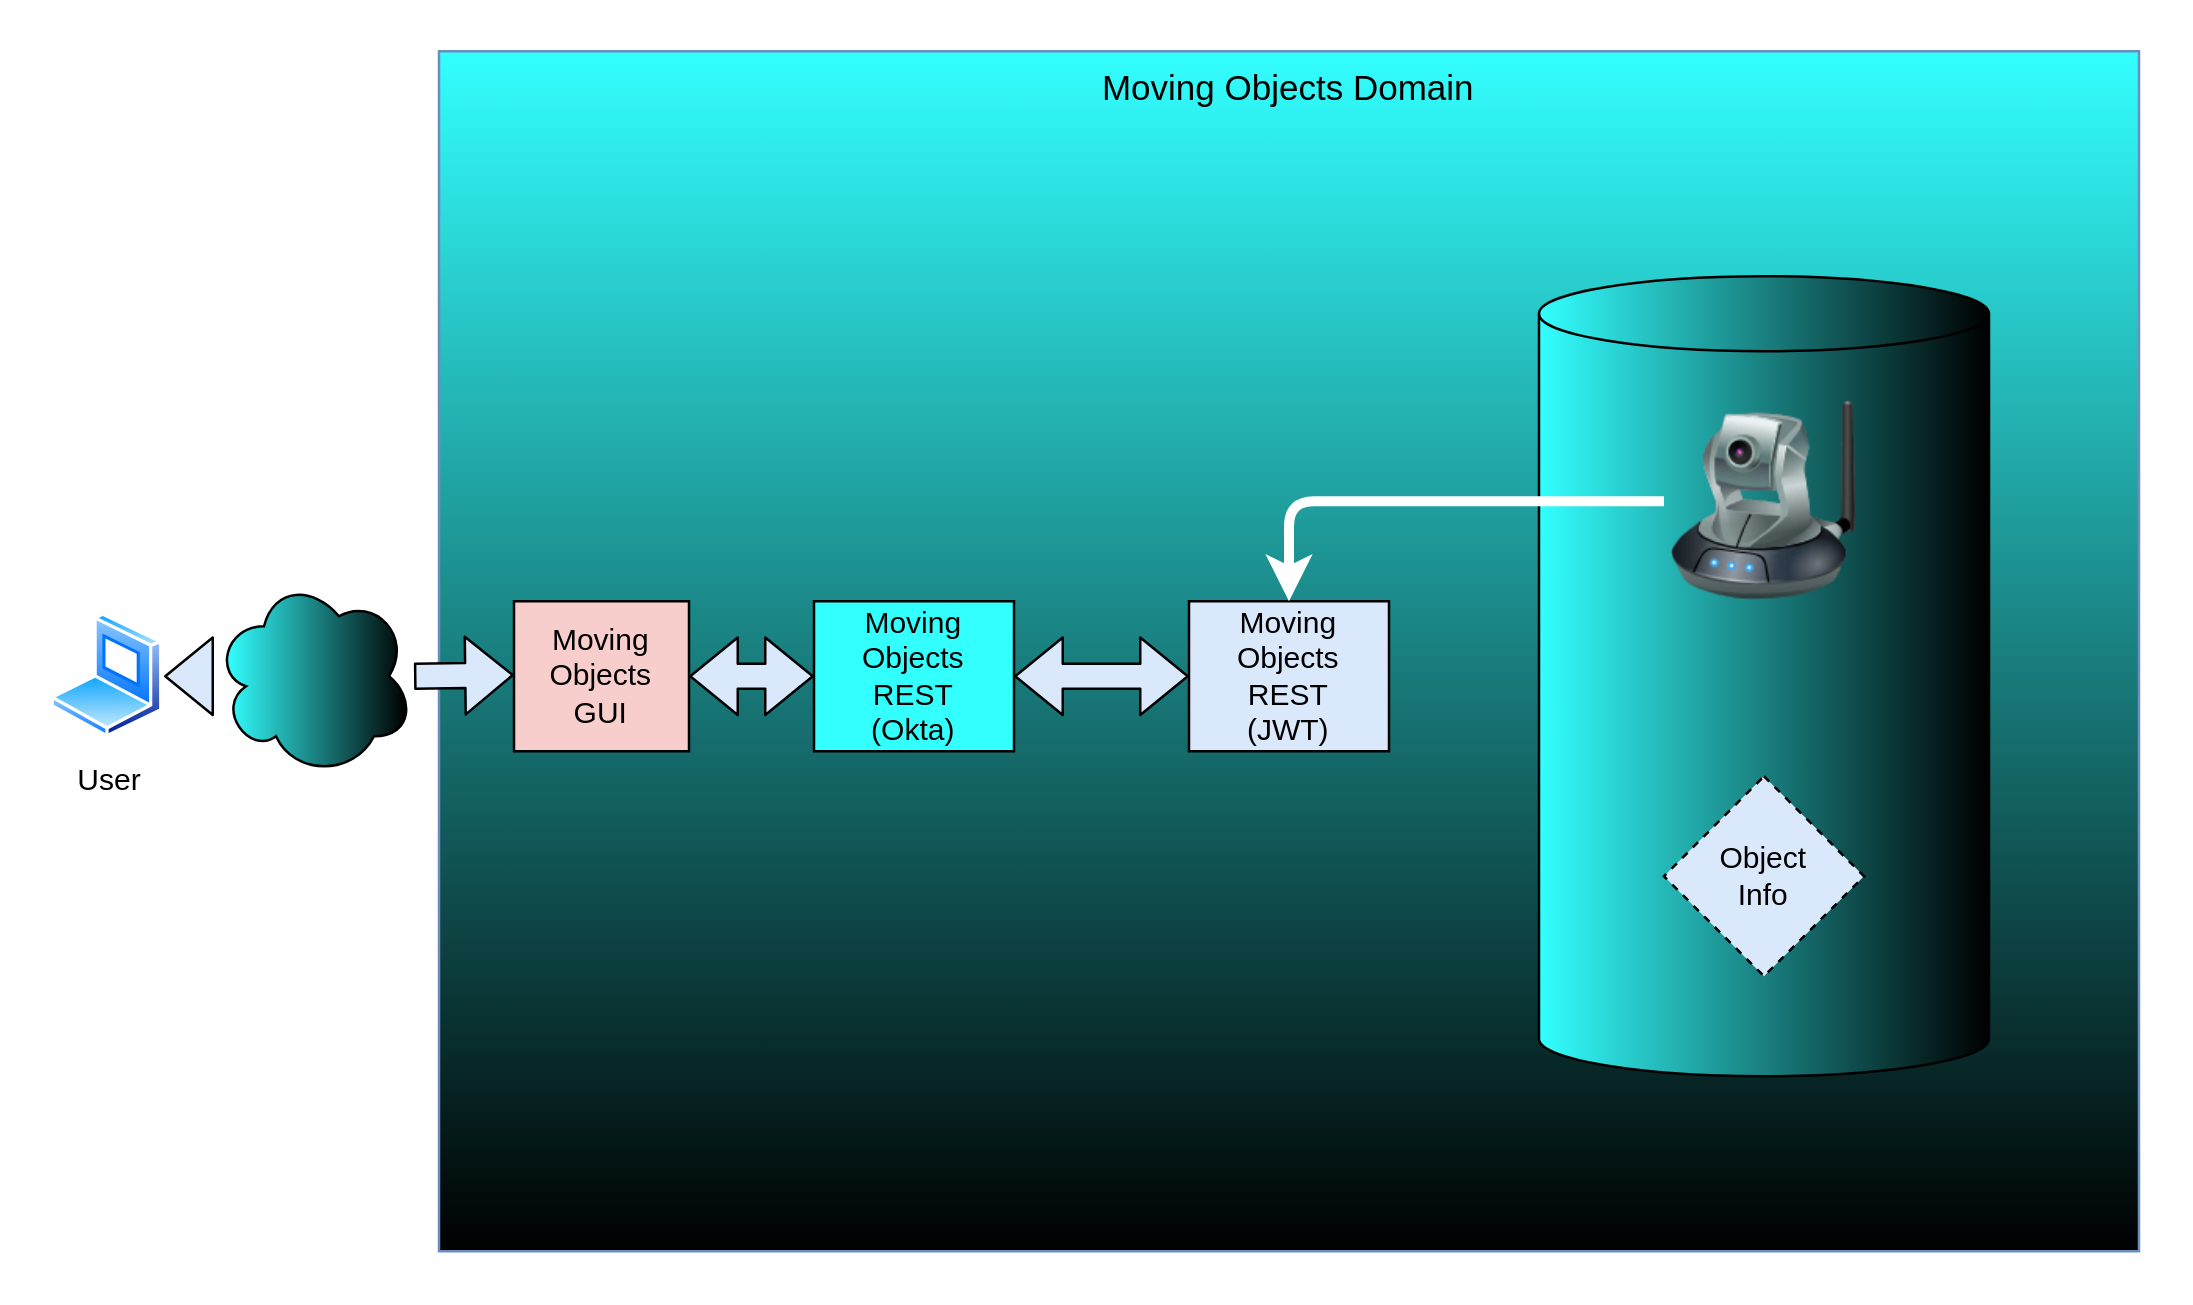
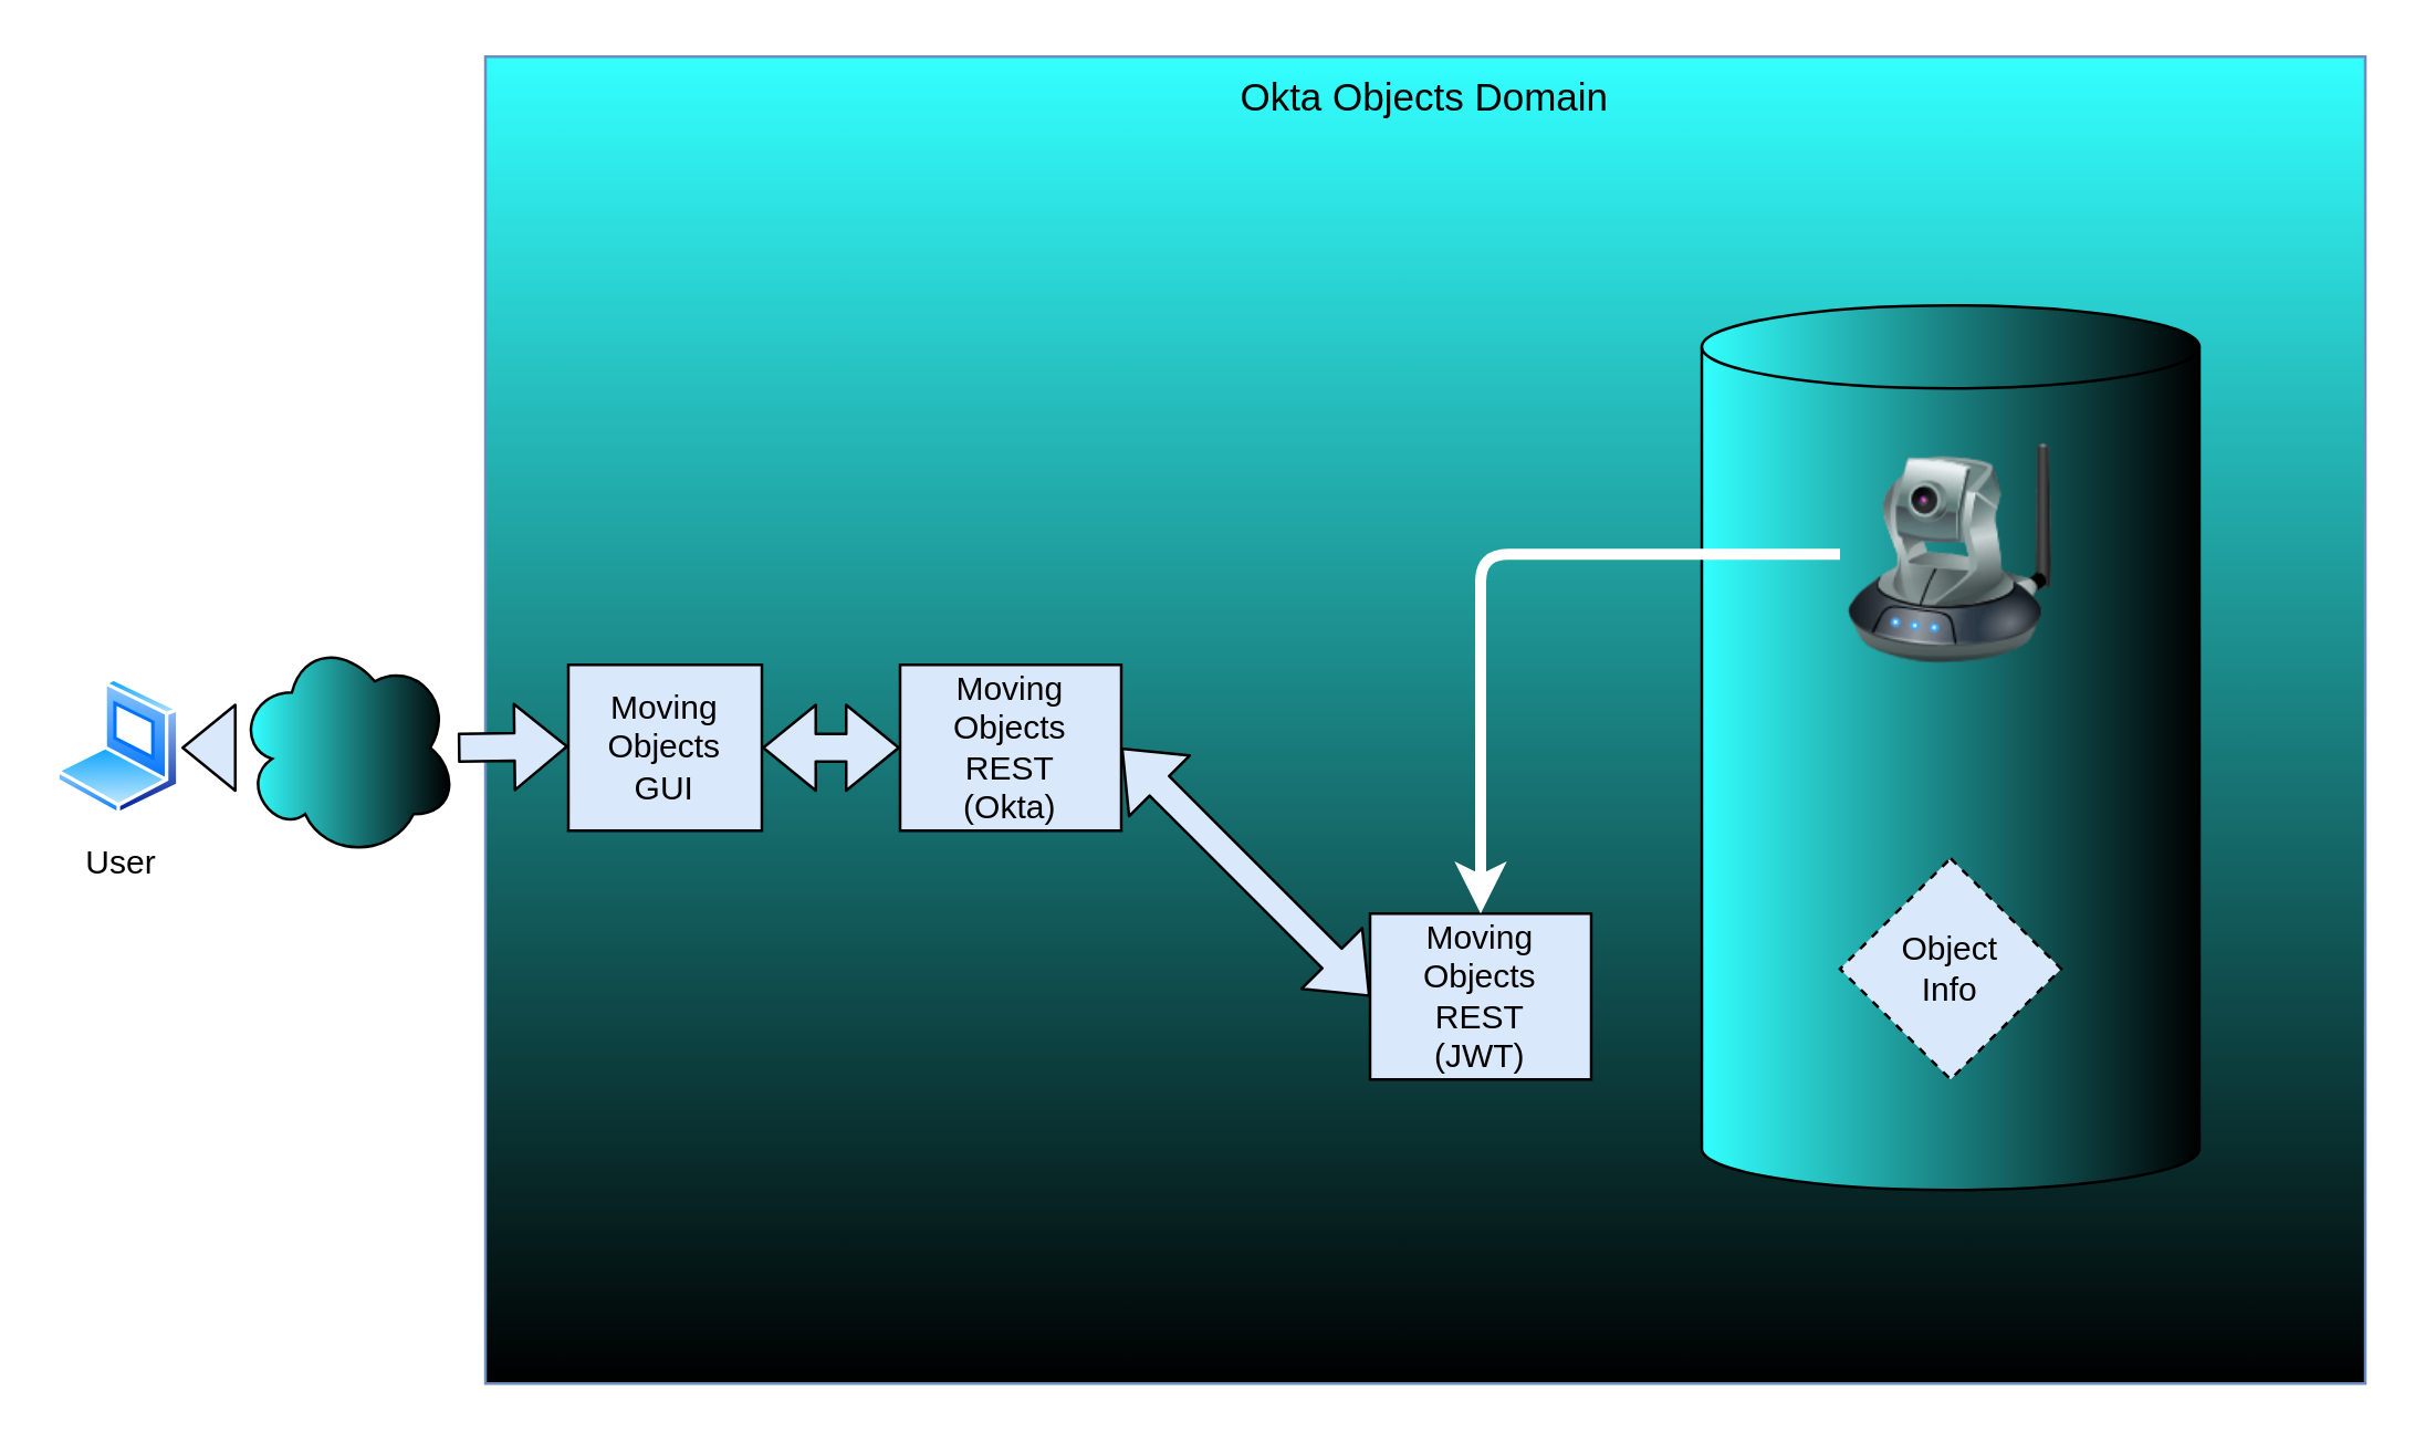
- <mxCell id="2" value="Moving Objects Domain&lt;br&gt;" style="rounded=0;whiteSpace=wrap;html=1;verticalAlign=top;fontSize=14;fontStyle=0;fillColor=#33FFFF;strokeColor=#6c8ebf;gradientColor=default;" parent="1" vertex="1"><mxGeometry x="175" y="20" width="680" height="480" as="geometry" /></mxCell>
+ <mxCell id="2" value="Okta Objects Domain&lt;br&gt;" style="rounded=0;whiteSpace=wrap;html=1;verticalAlign=top;fontSize=14;fontStyle=0;fillColor=#33FFFF;strokeColor=#6c8ebf;gradientColor=default;" parent="1" vertex="1"><mxGeometry x="175" y="20" width="680" height="480" as="geometry" /></mxCell>
- <mxCell id="7" value="Moving&lt;br&gt;Objects&lt;br&gt;GUI" style="rounded=0;whiteSpace=wrap;html=1;fillColor=#f8cecc;strokeColor=#000000;" parent="1" vertex="1"><mxGeometry x="205" y="240" width="70" height="60" as="geometry" /></mxCell>
+ <mxCell id="7" value="Moving&lt;br&gt;Objects&lt;br&gt;GUI" style="rounded=0;whiteSpace=wrap;html=1;fillColor=#dae8fc;strokeColor=#000000;" parent="1" vertex="1"><mxGeometry x="205" y="240" width="70" height="60" as="geometry" /></mxCell>
- <mxCell id="5" value="Moving&lt;br&gt;Objects&lt;br&gt;REST&lt;br&gt;(Okta)" style="rounded=0;whiteSpace=wrap;html=1;fillColor=#33ffff;strokeColor=#000000;" parent="1" vertex="1"><mxGeometry x="325" y="240" width="80" height="60" as="geometry" /></mxCell>
+ <mxCell id="5" value="Moving&lt;br&gt;Objects&lt;br&gt;REST&lt;br&gt;(Okta)" style="rounded=0;whiteSpace=wrap;html=1;fillColor=#dae8fc;strokeColor=#000000;" parent="1" vertex="1"><mxGeometry x="325" y="240" width="80" height="60" as="geometry" /></mxCell>
- <mxCell id="4" value="Moving&lt;br&gt;Objects&lt;br&gt;REST&lt;br&gt;(JWT)" style="rounded=0;whiteSpace=wrap;html=1;fillColor=#dae8fc;strokeColor=#000000;" parent="1" vertex="1"><mxGeometry x="475" y="240" width="80" height="60" as="geometry" /></mxCell>
+ <mxCell id="4" value="Moving&lt;br&gt;Objects&lt;br&gt;REST&lt;br&gt;(JWT)" style="rounded=0;whiteSpace=wrap;html=1;fillColor=#dae8fc;strokeColor=#000000;" parent="1" vertex="1"><mxGeometry x="495" y="330" width="80" height="60" as="geometry" /></mxCell>
